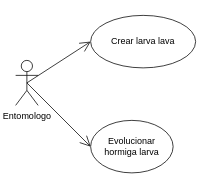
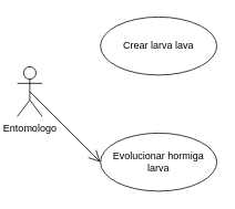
- <mxCell id="3" value="" style="endArrow=open;endFill=1;endSize=12;html=1;exitX=0.5;exitY=0.5;exitDx=0;exitDy=0;exitPerimeter=0;entryX=0;entryY=0.5;entryDx=0;entryDy=0;" edge="1" parent="1" source="2" target="4"><mxGeometry width="160" relative="1" as="geometry"><mxPoint x="150" y="90" as="sourcePoint" /><mxPoint x="310" y="90" as="targetPoint" /></mxGeometry></mxCell>
- <mxCell id="5" value="Evolucionar hormiga larva" style="ellipse;whiteSpace=wrap;html=1;" vertex="1" parent="1"><mxGeometry x="120" y="160" width="110" height="70" as="geometry" /></mxCell>
+ <mxCell id="5" value="Evolucionar hormiga larva" style="ellipse;whiteSpace=wrap;html=1;" vertex="1" parent="1"><mxGeometry x="120" y="160" width="140" height="70" as="geometry" /></mxCell>
